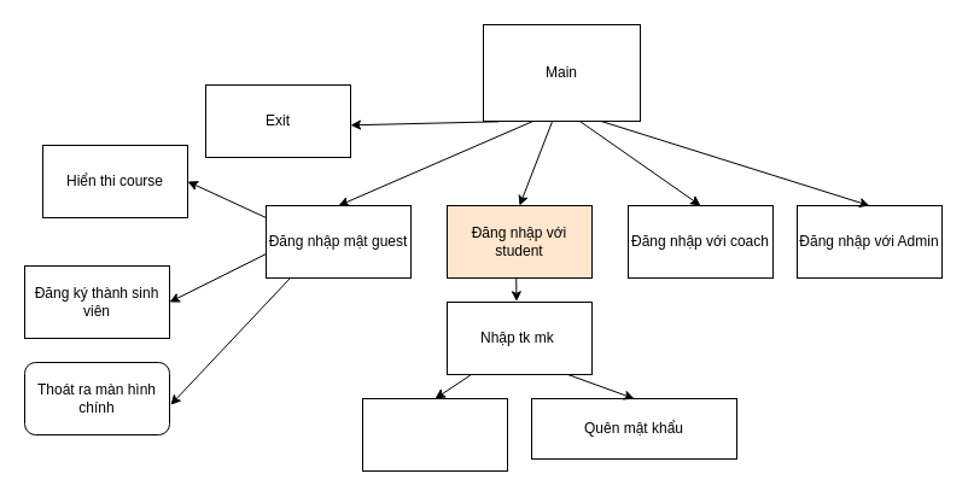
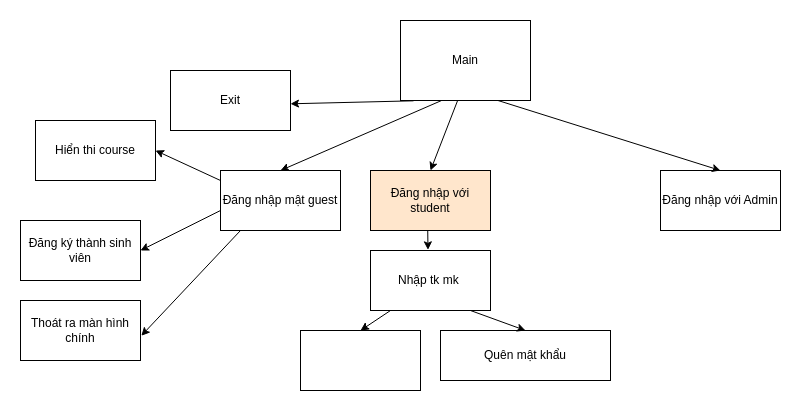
- <mxCell id="7" value="" style="endArrow=classic;html=1;rounded=0;exitX=0.619;exitY=1.005;exitDx=0;exitDy=0;entryX=0.5;entryY=0;entryDx=0;entryDy=0;exitPerimeter=0;" edge="1" parent="1" source="2" target="3"><mxGeometry width="50" height="50" relative="1" as="geometry"><mxPoint x="580" y="140" as="sourcePoint" /><mxPoint x="630" y="90" as="targetPoint" /></mxGeometry></mxCell>
- <mxCell id="3" value="Đăng nhập với coach" style="rounded=0;whiteSpace=wrap;html=1;" vertex="1" parent="1"><mxGeometry x="520" y="170" width="120" height="60" as="geometry" /></mxCell>
- <mxCell id="14" value="Thoát ra màn hình chính" style="whiteSpace=wrap;html=1;rounded=1;" vertex="1" parent="1"><mxGeometry x="20" y="300" width="120" height="60" as="geometry" /></mxCell>
+ <mxCell id="14" value="Thoát ra màn hình chính" style="rounded=0;whiteSpace=wrap;html=1;" vertex="1" parent="1"><mxGeometry x="20" y="300" width="120" height="60" as="geometry" /></mxCell>
